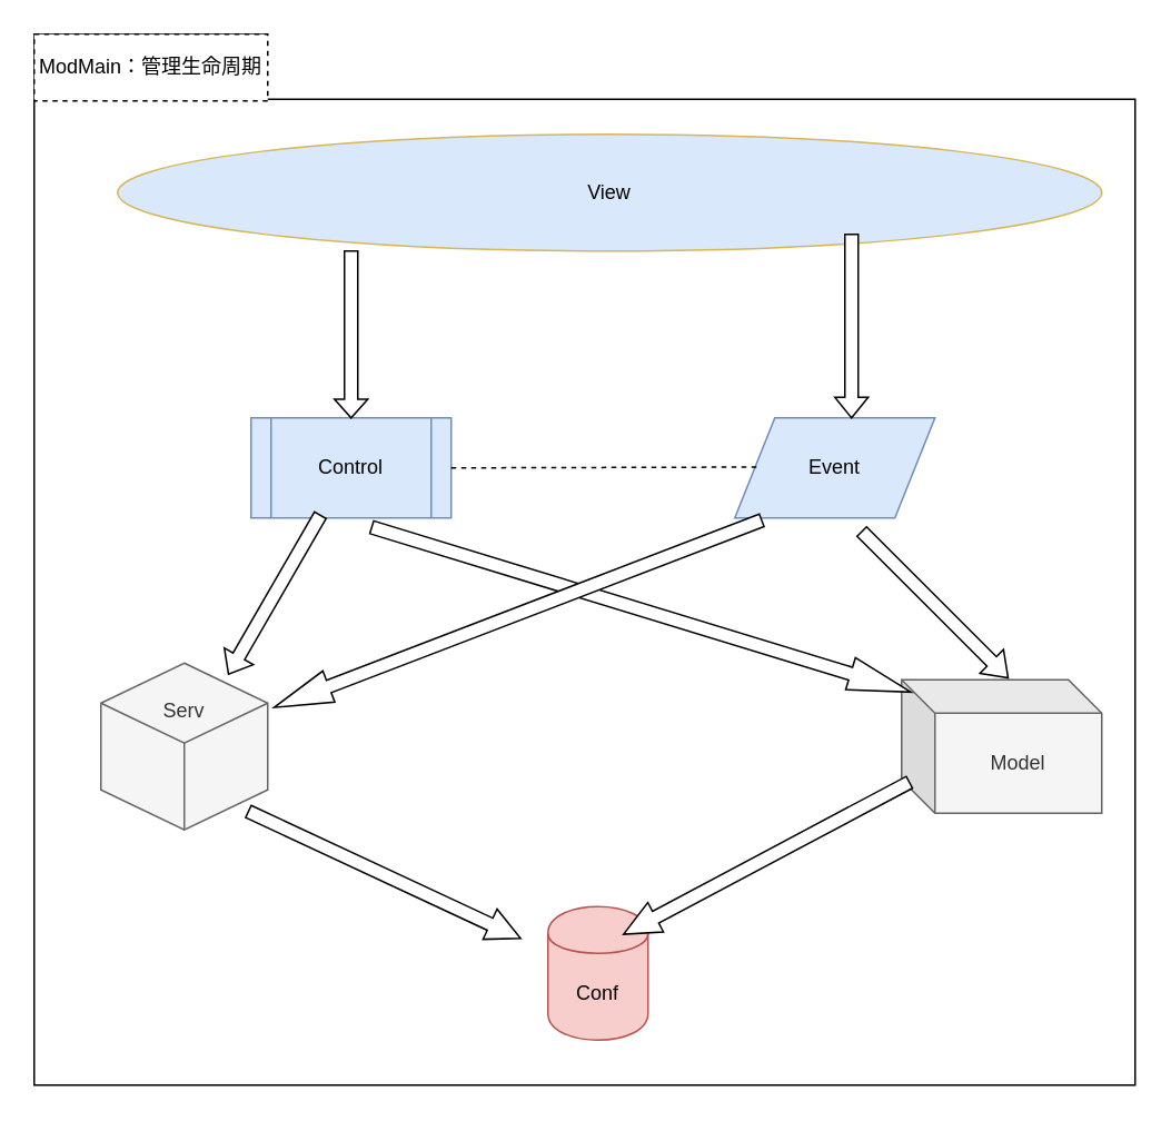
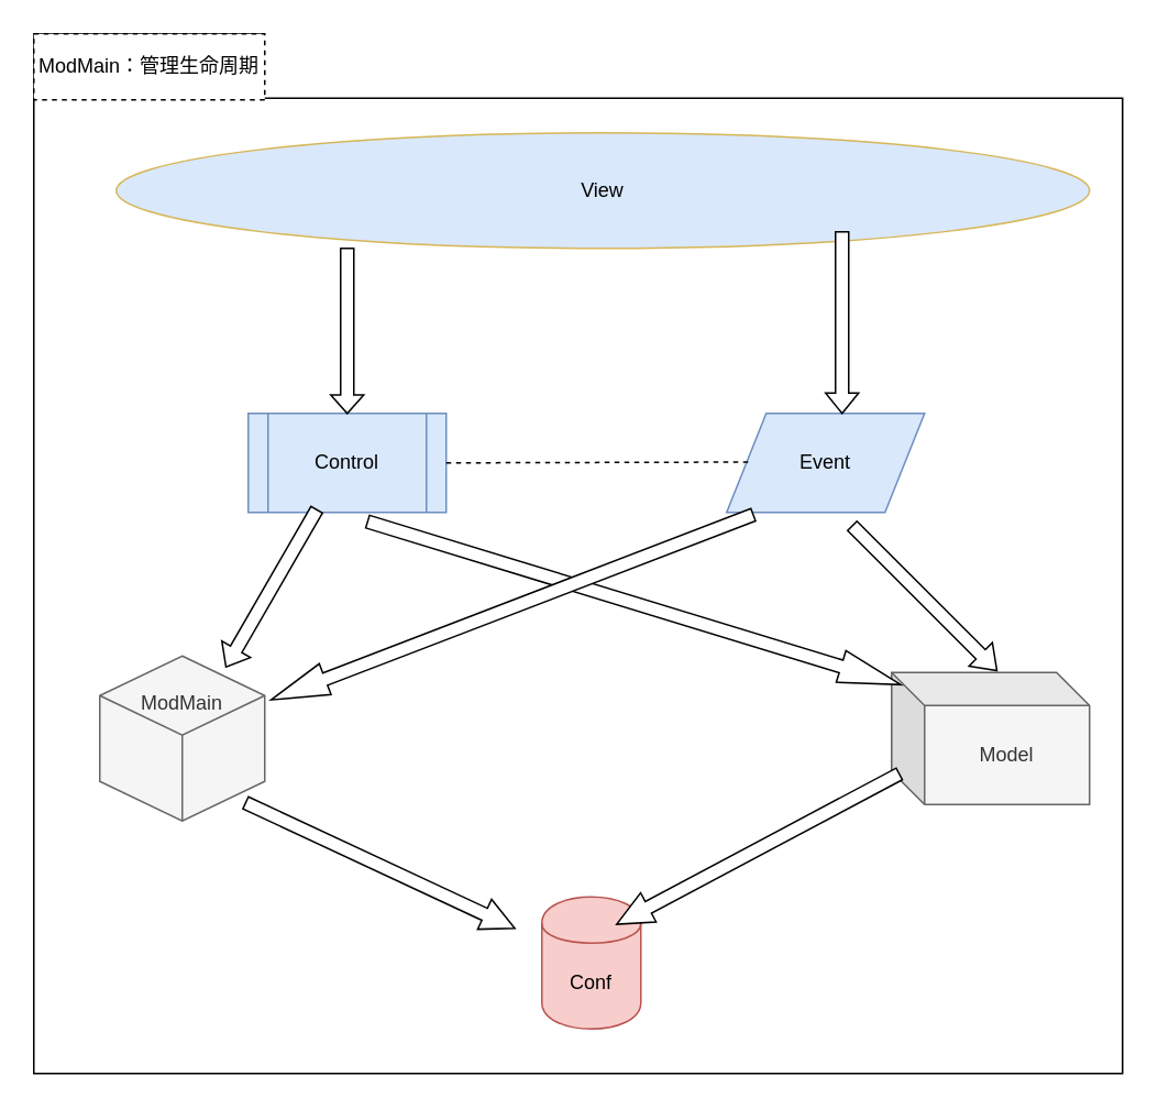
- <mxCell id="5" value="Serv&lt;br&gt;&lt;br&gt;&lt;br&gt;&lt;br&gt;" style="whiteSpace=wrap;html=1;shape=mxgraph.basic.isocube;isoAngle=15;fillColor=#f5f5f5;strokeColor=#666666;fontColor=#333333;" vertex="1" parent="1"><mxGeometry x="60" y="397" width="100" height="100" as="geometry" /></mxCell>
+ <mxCell id="5" value="ModMain&lt;br&gt;&lt;br&gt;&lt;br&gt;&lt;br&gt;" style="whiteSpace=wrap;html=1;shape=mxgraph.basic.isocube;isoAngle=15;fillColor=#f5f5f5;strokeColor=#666666;fontColor=#333333;" vertex="1" parent="1"><mxGeometry x="60" y="397" width="100" height="100" as="geometry" /></mxCell>
